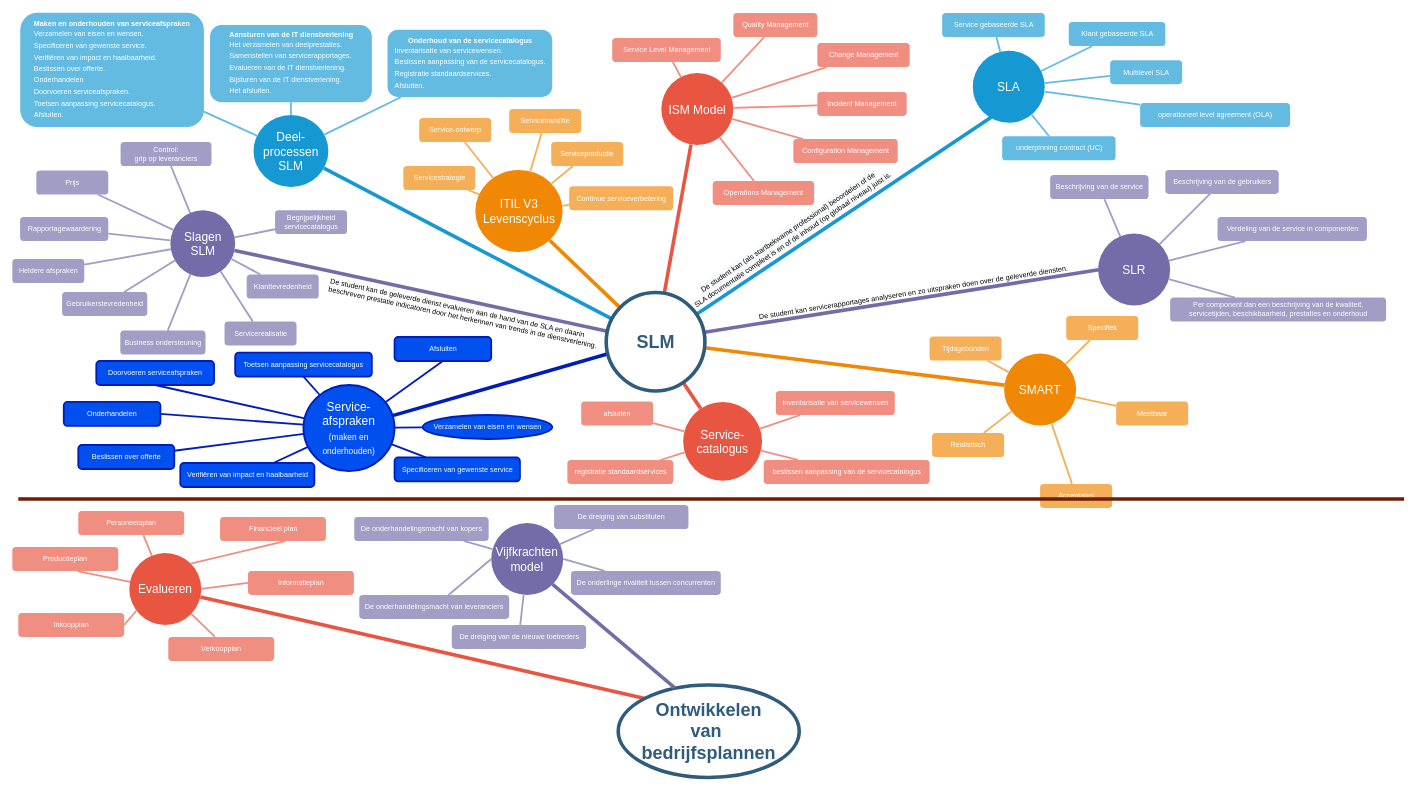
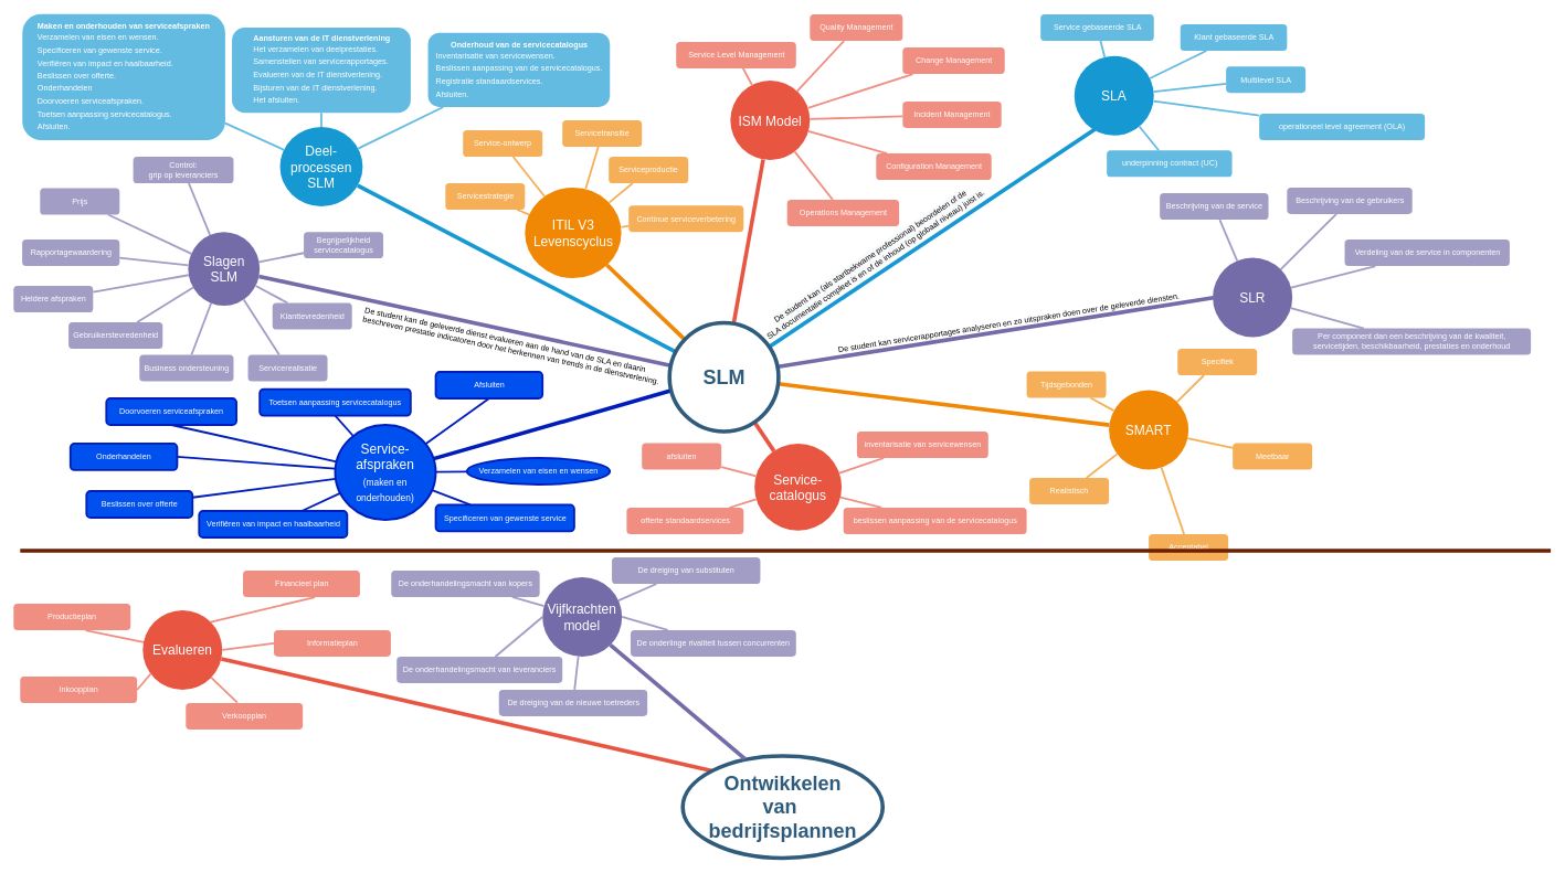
- <mxCell id="88" value="Business ondersteuning" style="rounded=1;fillColor=#a29dc5;strokeColor=none;strokeWidth=3;shadow=0;html=1;fontColor=#FFFFFF;" parent="1" vertex="1"><mxGeometry x="200" y="550.22" width="142" height="40" as="geometry" /></mxCell>
+ <mxCell id="88" value="Business ondersteuning" style="rounded=1;fillColor=#a29dc5;strokeColor=none;strokeWidth=3;shadow=0;html=1;fontColor=#FFFFFF;" parent="1" vertex="1"><mxGeometry x="210" y="535.22" width="142" height="40" as="geometry" /></mxCell>
- <mxCell id="74" value="registratie standaardservices" style="rounded=1;fillColor=#f08e81;strokeColor=none;strokeWidth=3;shadow=0;html=1;fontColor=#FFFFFF;" parent="1" vertex="1"><mxGeometry x="945.29" y="766" width="176.5" height="40" as="geometry" /></mxCell>
+ <mxCell id="74" value="offerte standaardservices" style="rounded=1;fillColor=#f08e81;strokeColor=none;strokeWidth=3;shadow=0;html=1;fontColor=#FFFFFF;" parent="1" vertex="1"><mxGeometry x="945.29" y="766" width="176.5" height="40" as="geometry" /></mxCell>
- <mxCell id="124" value="Personeelsplan" style="rounded=1;fillColor=#f08e81;strokeColor=none;strokeWidth=3;shadow=0;html=1;fontColor=#FFFFFF;" parent="1" vertex="1"><mxGeometry x="130" y="851" width="176.5" height="40" as="geometry" /></mxCell>
- <mxCell id="125" value="" style="edgeStyle=none;endArrow=none;strokeWidth=3;strokeColor=#F08E81;html=1;exitX=0.615;exitY=1.007;exitDx=0;exitDy=0;exitPerimeter=0;" parent="1" source="124" target="123" edge="1"><mxGeometry x="-939.71" y="-15" width="100" height="100" as="geometry"><mxPoint x="870" y="961" as="sourcePoint" /><mxPoint x="1081.257" y="771" as="targetPoint" /></mxGeometry></mxCell>
